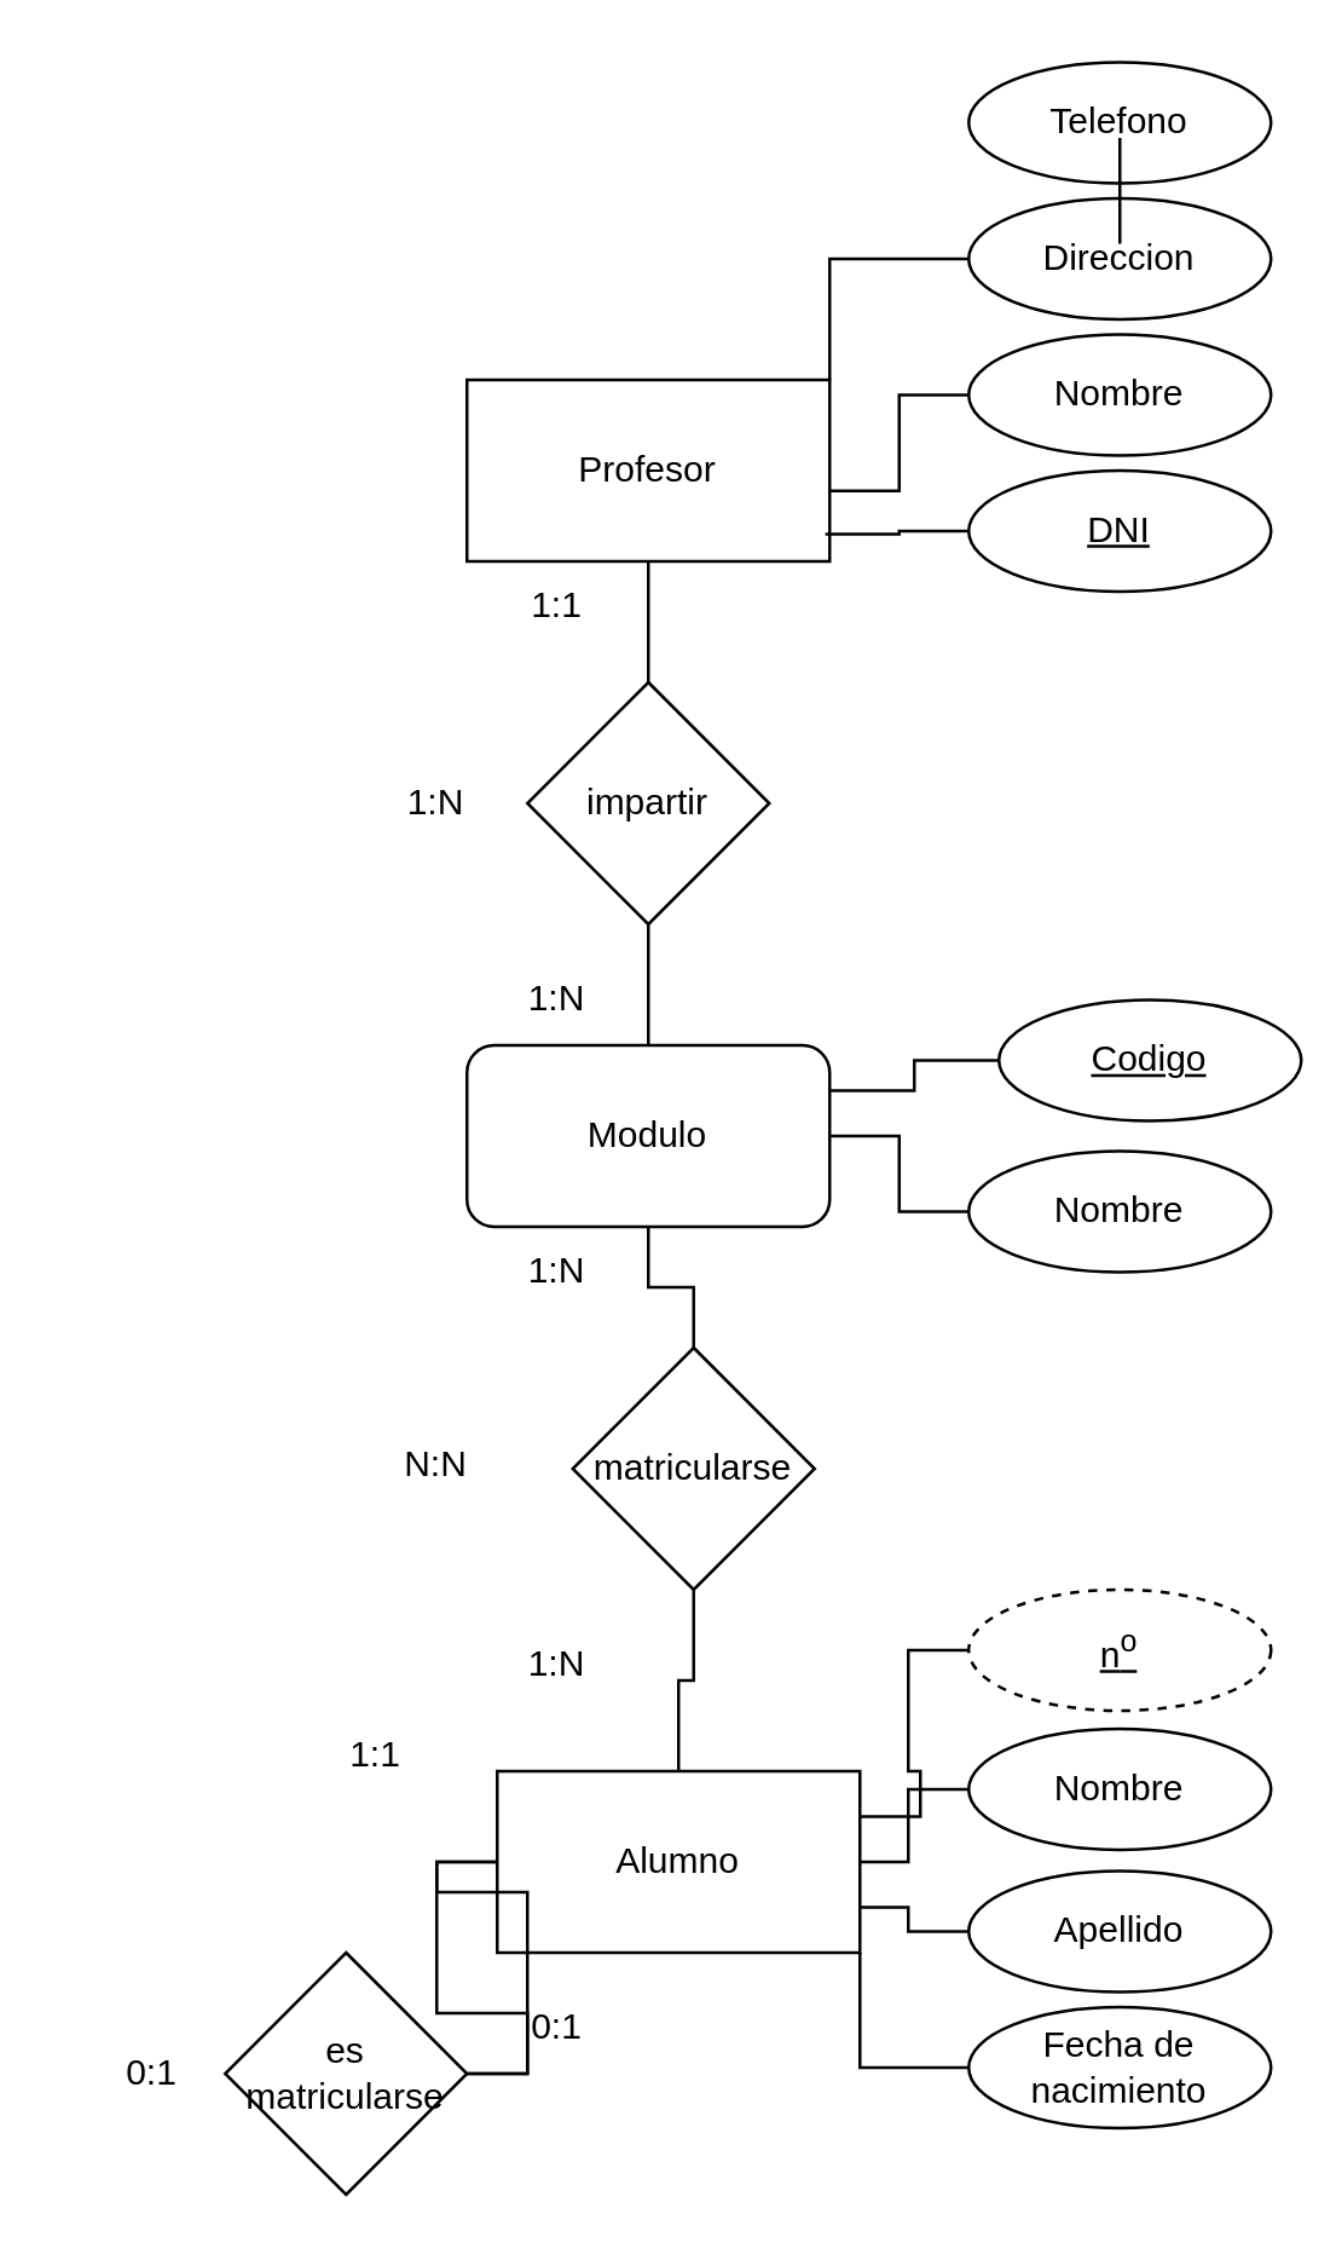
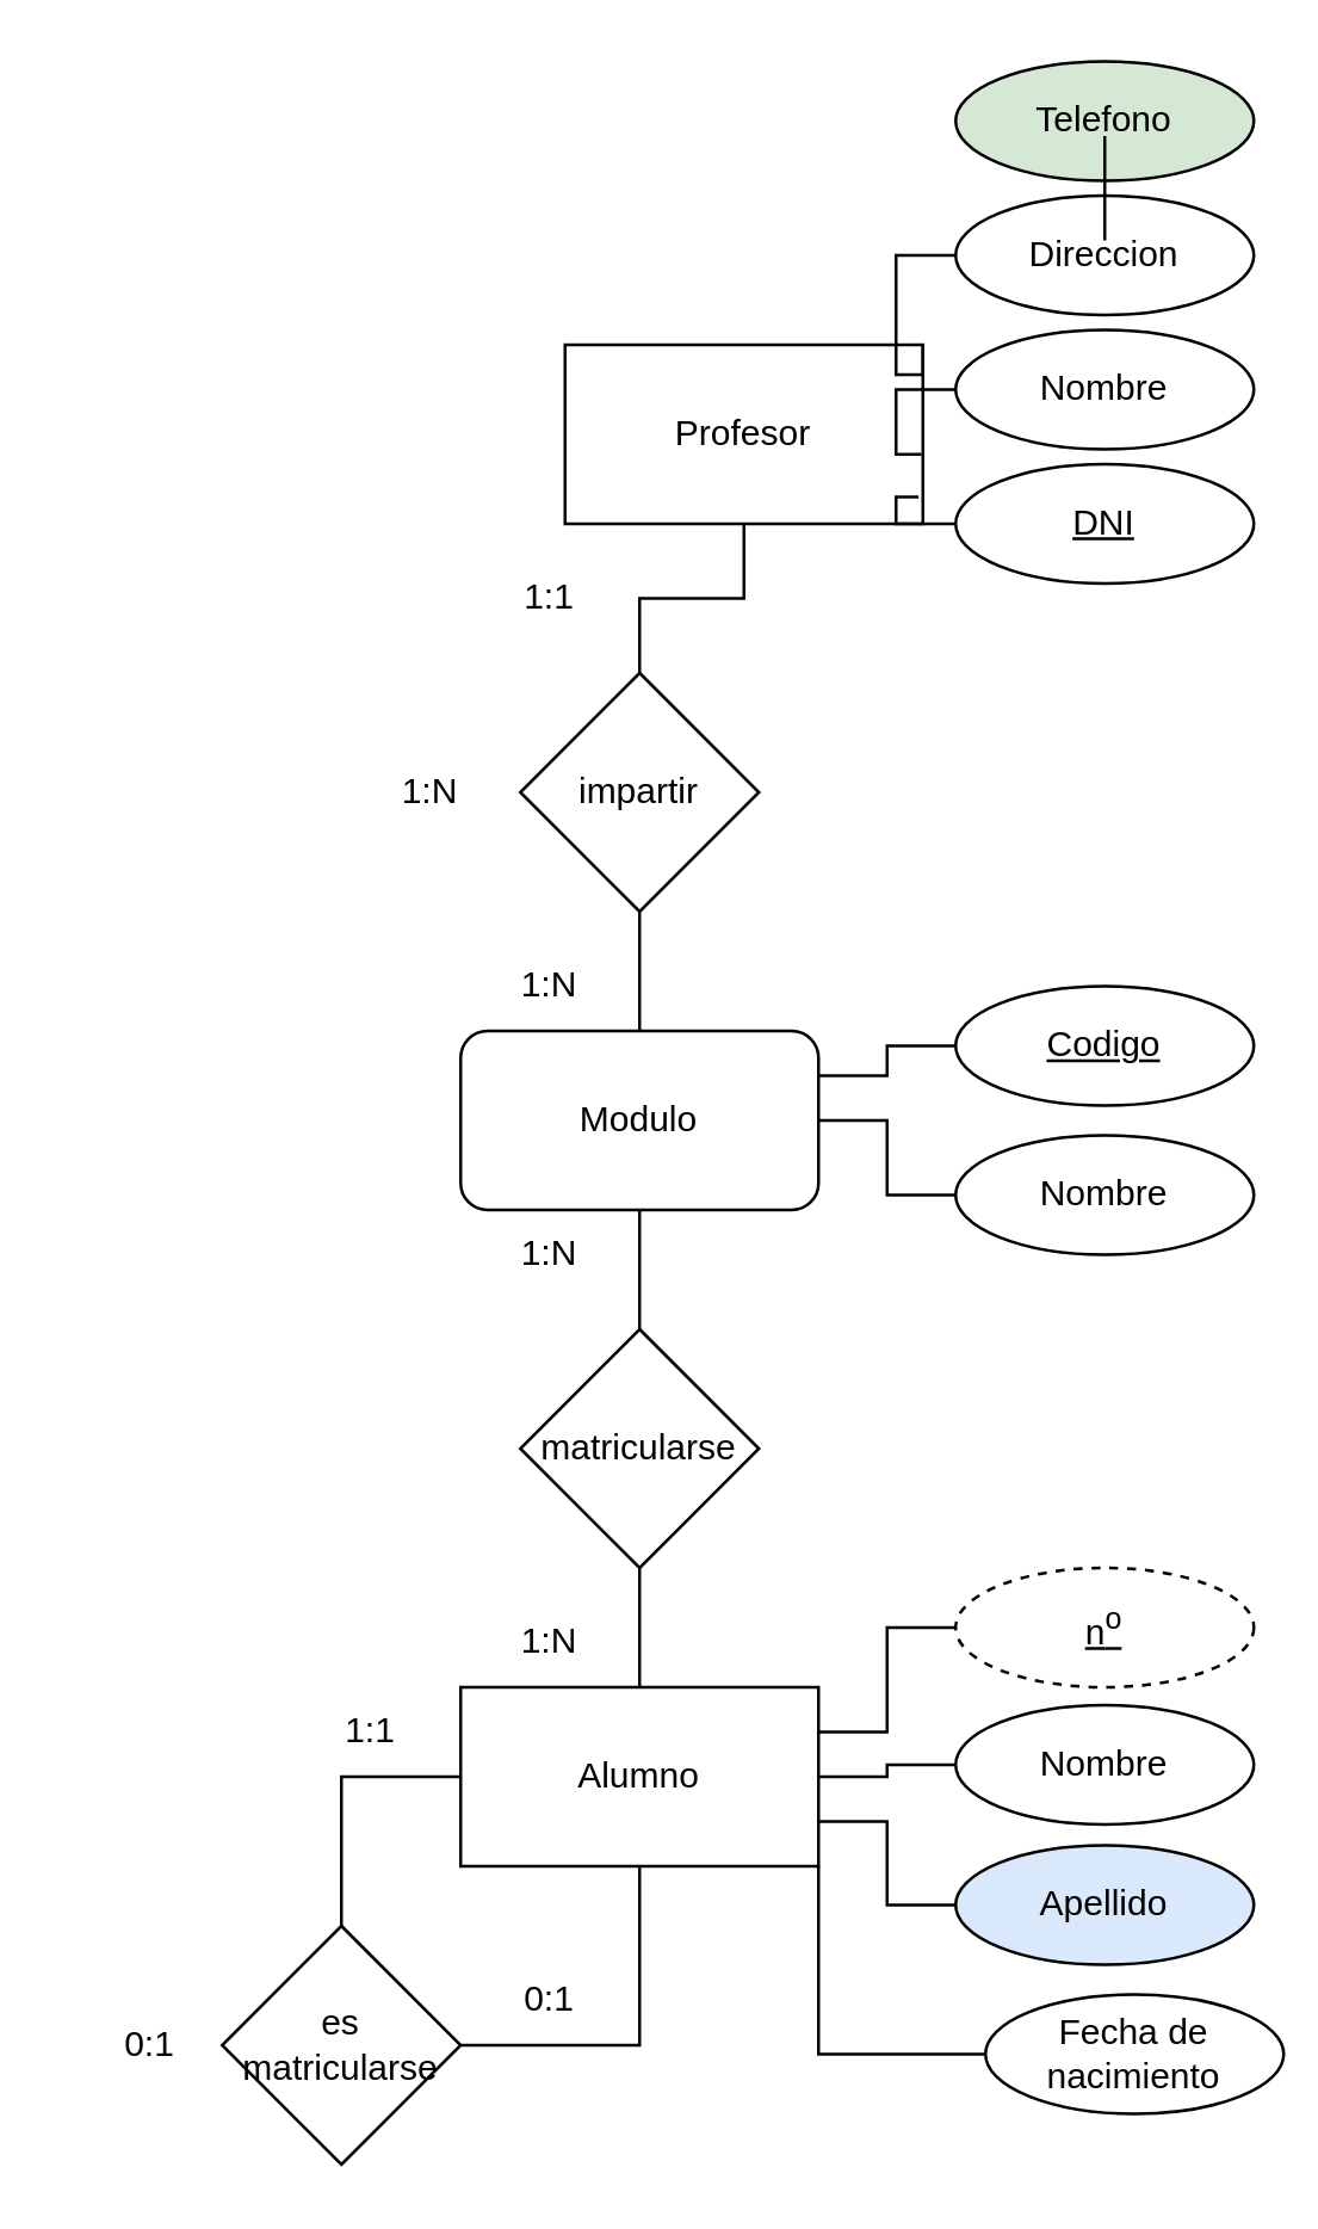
- <mxCell id="18" value="Telefono" style="ellipse;whiteSpace=wrap;html=1;" vertex="1" parent="1"><mxGeometry x="320" y="20" width="100" height="40" as="geometry" /></mxCell>
+ <mxCell id="18" value="Telefono" style="ellipse;whiteSpace=wrap;html=1;fillColor=#d5e8d4;" vertex="1" parent="1"><mxGeometry x="320" y="20" width="100" height="40" as="geometry" /></mxCell>
- <mxCell id="3" value="Profesor" style="rounded=0;whiteSpace=wrap;html=1;" vertex="1" parent="1"><mxGeometry x="154" y="125" width="120" height="60" as="geometry" /></mxCell>
+ <mxCell id="3" value="Profesor" style="rounded=0;whiteSpace=wrap;html=1;" vertex="1" parent="1"><mxGeometry x="189" y="115" width="120" height="60" as="geometry" /></mxCell>
- <mxCell id="20" value="Codigo" style="ellipse;whiteSpace=wrap;html=1;align=center;fontStyle=4;" vertex="1" parent="1"><mxGeometry x="330" y="330" width="100" height="40" as="geometry" /></mxCell>
+ <mxCell id="20" value="Codigo" style="ellipse;whiteSpace=wrap;html=1;align=center;fontStyle=4;" vertex="1" parent="1"><mxGeometry x="320" y="330" width="100" height="40" as="geometry" /></mxCell>
- <mxCell id="39" value="N:N" style="text;html=1;strokeColor=none;fillColor=none;align=center;verticalAlign=middle;whiteSpace=wrap;rounded=0;" vertex="1" parent="1"><mxGeometry x="114" y="469" width="60" height="30" as="geometry" /></mxCell>
- <mxCell id="11" value="matricularse" style="rhombus;whiteSpace=wrap;html=1;" vertex="1" parent="1"><mxGeometry x="189" y="445" width="80" height="80" as="geometry" /></mxCell>
+ <mxCell id="11" value="matricularse" style="rhombus;whiteSpace=wrap;html=1;" vertex="1" parent="1"><mxGeometry x="174" y="445" width="80" height="80" as="geometry" /></mxCell>
- <mxCell id="5" value="Alumno" style="rounded=0;whiteSpace=wrap;html=1;" vertex="1" parent="1"><mxGeometry x="164" y="585" width="120" height="60" as="geometry" /></mxCell>
+ <mxCell id="5" value="Alumno" style="rounded=0;whiteSpace=wrap;html=1;" vertex="1" parent="1"><mxGeometry x="154" y="565" width="120" height="60" as="geometry" /></mxCell>
- <mxCell id="28" value="Apellido" style="ellipse;whiteSpace=wrap;html=1;" vertex="1" parent="1"><mxGeometry x="320" y="618" width="100" height="40" as="geometry" /></mxCell>
+ <mxCell id="28" value="Apellido" style="ellipse;whiteSpace=wrap;html=1;fillColor=#dae8fc;" vertex="1" parent="1"><mxGeometry x="320" y="618" width="100" height="40" as="geometry" /></mxCell>
- <mxCell id="30" value="Fecha de nacimiento" style="ellipse;whiteSpace=wrap;html=1;" vertex="1" parent="1"><mxGeometry x="320" y="663" width="100" height="40" as="geometry" /></mxCell>
+ <mxCell id="30" value="Fecha de nacimiento" style="ellipse;whiteSpace=wrap;html=1;" vertex="1" parent="1"><mxGeometry x="330" y="668" width="100" height="40" as="geometry" /></mxCell>
